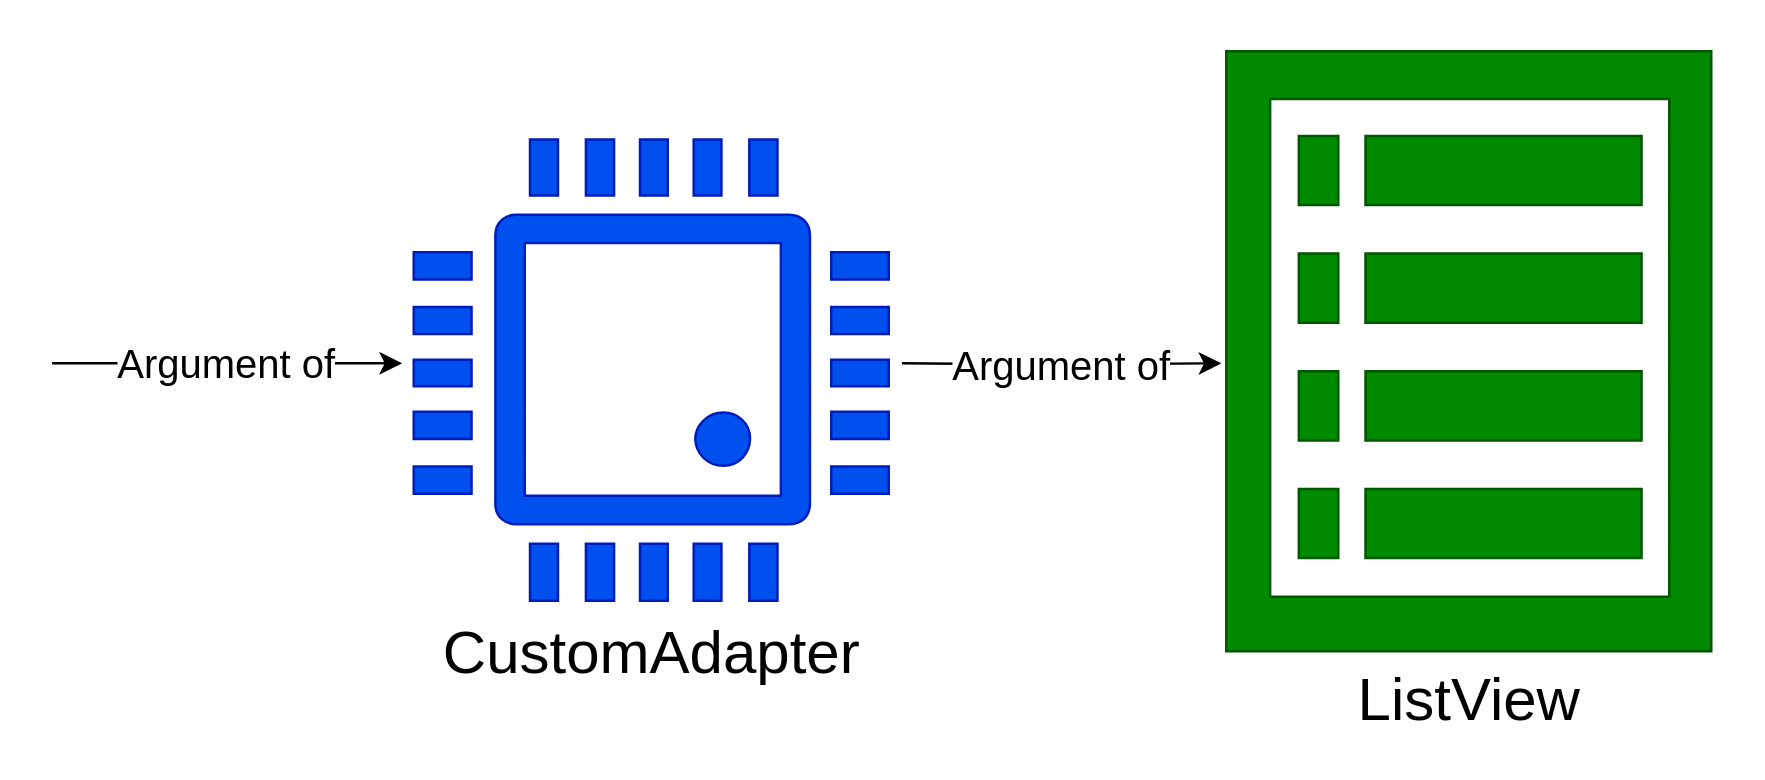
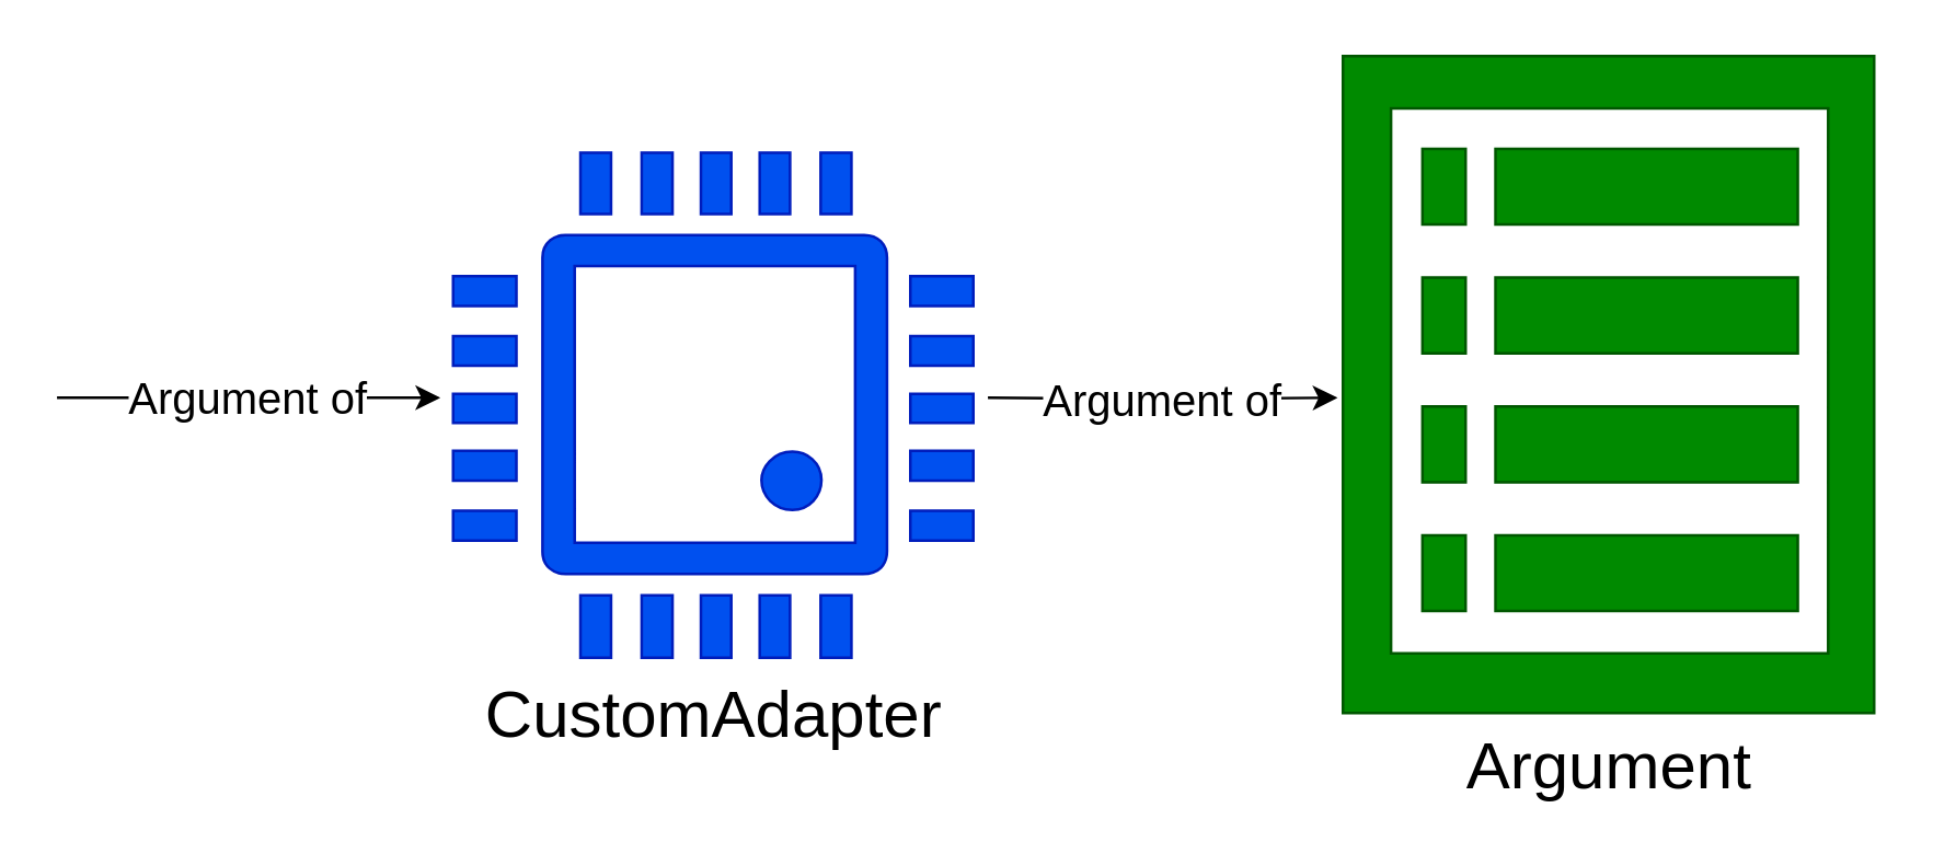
- <mxCell id="7" value="&lt;font style=&quot;font-size: 24px&quot;&gt;ListView&lt;/font&gt;" style="text;html=1;align=center;verticalAlign=middle;resizable=0;points=[];;autosize=1;fontColor=#000000;" parent="5" vertex="1"><mxGeometry x="47" y="250" width="100" height="20" as="geometry" /></mxCell>
+ <mxCell id="7" value="&lt;font style=&quot;font-size: 24px&quot;&gt;Argument&lt;/font&gt;" style="text;html=1;align=center;verticalAlign=middle;resizable=0;points=[];;autosize=1;fontColor=#000000;" parent="5" vertex="1"><mxGeometry x="47" y="250" width="100" height="20" as="geometry" /></mxCell>
